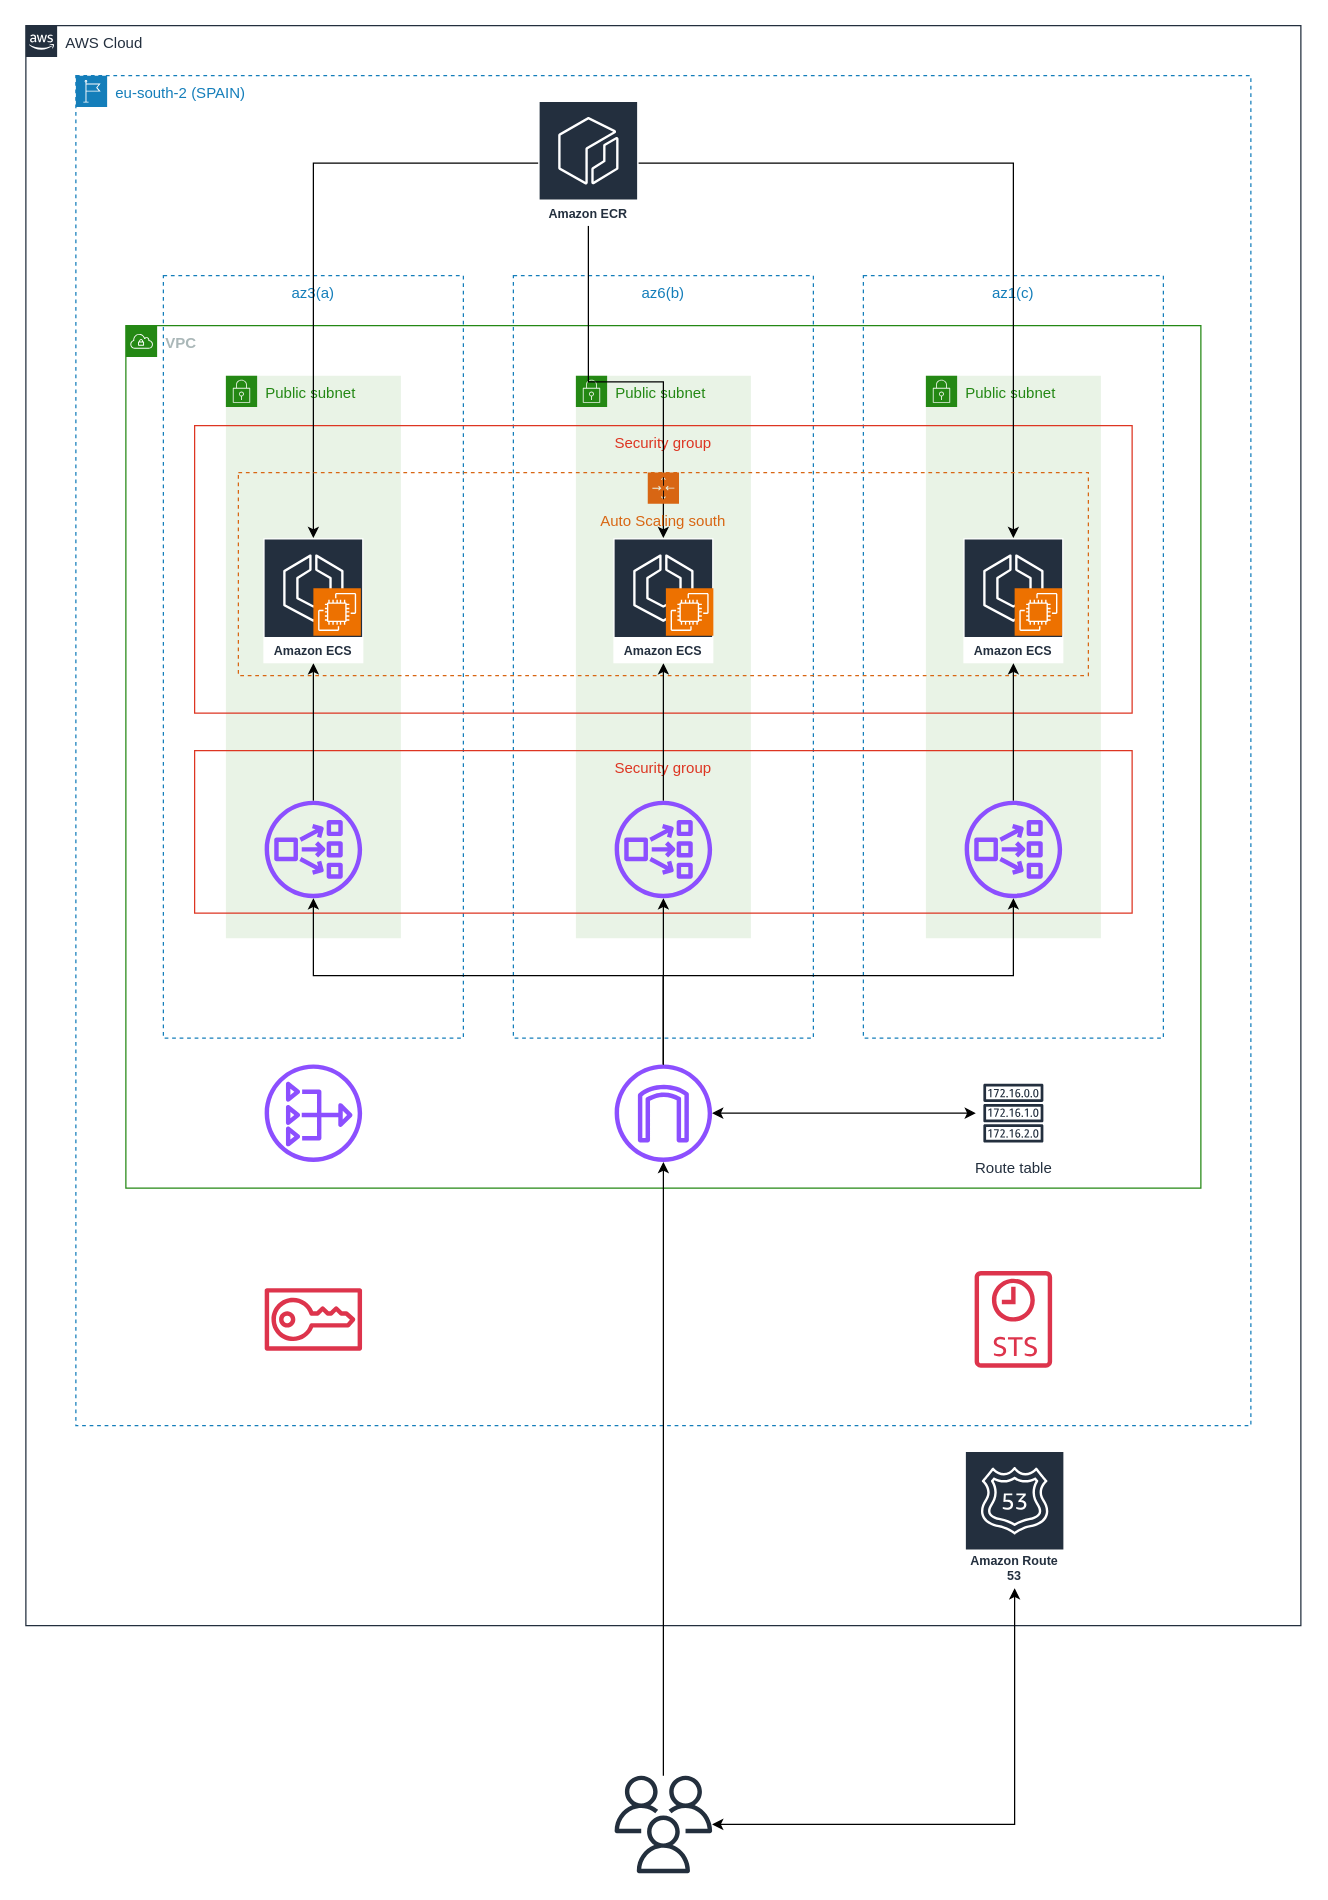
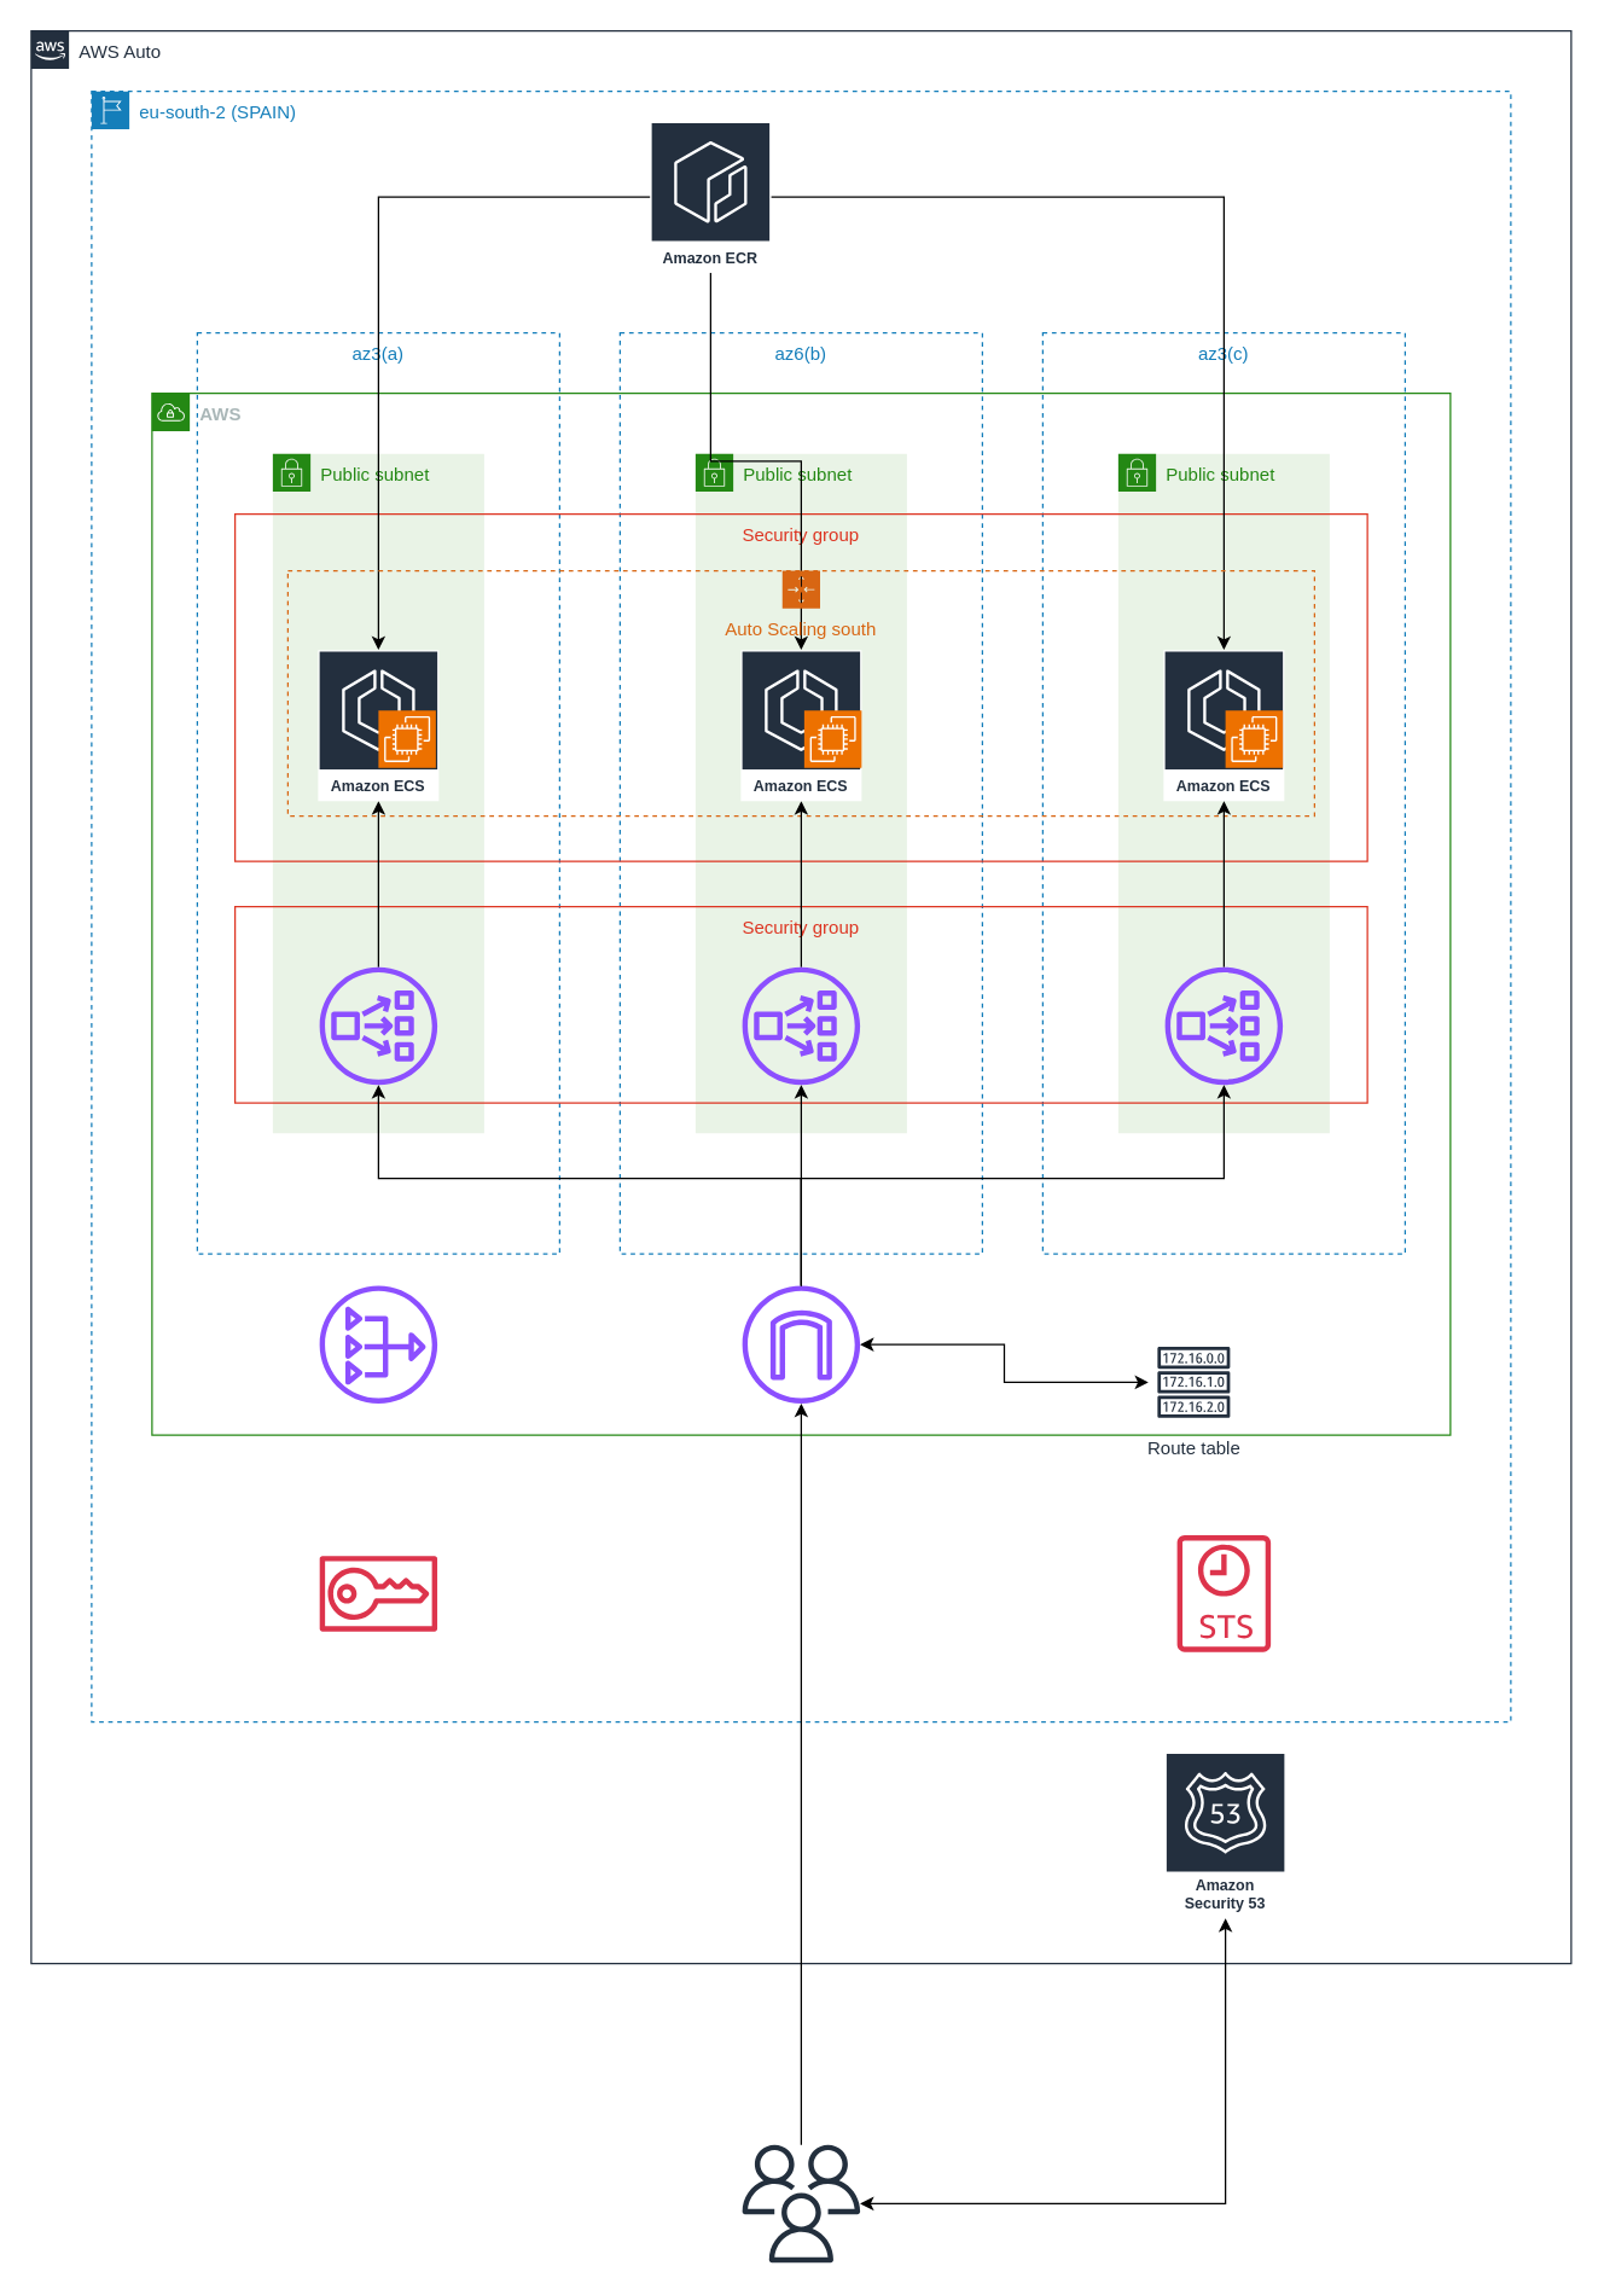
- <mxCell id="2" value="AWS Cloud" style="points=[[0,0],[0.25,0],[0.5,0],[0.75,0],[1,0],[1,0.25],[1,0.5],[1,0.75],[1,1],[0.75,1],[0.5,1],[0.25,1],[0,1],[0,0.75],[0,0.5],[0,0.25]];outlineConnect=0;gradientColor=none;html=1;whiteSpace=wrap;fontSize=12;fontStyle=0;container=1;pointerEvents=0;collapsible=0;recursiveResize=0;shape=mxgraph.aws4.group;grIcon=mxgraph.aws4.group_aws_cloud_alt;strokeColor=#232F3E;fillColor=none;verticalAlign=top;align=left;spacingLeft=30;fontColor=#232F3E;dashed=0;" parent="1" vertex="1"><mxGeometry x="20" y="20" width="1020" height="1280" as="geometry" /></mxCell>
+ <mxCell id="2" value="AWS Auto" style="points=[[0,0],[0.25,0],[0.5,0],[0.75,0],[1,0],[1,0.25],[1,0.5],[1,0.75],[1,1],[0.75,1],[0.5,1],[0.25,1],[0,1],[0,0.75],[0,0.5],[0,0.25]];outlineConnect=0;gradientColor=none;html=1;whiteSpace=wrap;fontSize=12;fontStyle=0;container=1;pointerEvents=0;collapsible=0;recursiveResize=0;shape=mxgraph.aws4.group;grIcon=mxgraph.aws4.group_aws_cloud_alt;strokeColor=#232F3E;fillColor=none;verticalAlign=top;align=left;spacingLeft=30;fontColor=#232F3E;dashed=0;" parent="1" vertex="1"><mxGeometry x="20" y="20" width="1020" height="1280" as="geometry" /></mxCell>
- <mxCell id="6" value="az1(c)" style="fillColor=none;strokeColor=#147EBA;dashed=1;verticalAlign=top;fontStyle=0;fontColor=#147EBA;whiteSpace=wrap;html=1;" parent="3" vertex="1"><mxGeometry x="630" y="160" width="240" height="610" as="geometry" /></mxCell>
+ <mxCell id="6" value="az3(c)" style="fillColor=none;strokeColor=#147EBA;dashed=1;verticalAlign=top;fontStyle=0;fontColor=#147EBA;whiteSpace=wrap;html=1;" parent="3" vertex="1"><mxGeometry x="630" y="160" width="240" height="610" as="geometry" /></mxCell>
- <mxCell id="7" value="&lt;b&gt;VPC&lt;/b&gt;" style="points=[[0,0],[0.25,0],[0.5,0],[0.75,0],[1,0],[1,0.25],[1,0.5],[1,0.75],[1,1],[0.75,1],[0.5,1],[0.25,1],[0,1],[0,0.75],[0,0.5],[0,0.25]];outlineConnect=0;gradientColor=none;html=1;whiteSpace=wrap;fontSize=12;fontStyle=0;container=1;pointerEvents=0;collapsible=0;recursiveResize=0;shape=mxgraph.aws4.group;grIcon=mxgraph.aws4.group_vpc;strokeColor=#248814;fillColor=none;verticalAlign=top;align=left;spacingLeft=30;fontColor=#AAB7B8;dashed=0;" parent="3" vertex="1"><mxGeometry x="40" y="200" width="860" height="690" as="geometry" /></mxCell>
+ <mxCell id="7" value="&lt;b&gt;AWS&lt;/b&gt;" style="points=[[0,0],[0.25,0],[0.5,0],[0.75,0],[1,0],[1,0.25],[1,0.5],[1,0.75],[1,1],[0.75,1],[0.5,1],[0.25,1],[0,1],[0,0.75],[0,0.5],[0,0.25]];outlineConnect=0;gradientColor=none;html=1;whiteSpace=wrap;fontSize=12;fontStyle=0;container=1;pointerEvents=0;collapsible=0;recursiveResize=0;shape=mxgraph.aws4.group;grIcon=mxgraph.aws4.group_vpc;strokeColor=#248814;fillColor=none;verticalAlign=top;align=left;spacingLeft=30;fontColor=#AAB7B8;dashed=0;" parent="3" vertex="1"><mxGeometry x="40" y="200" width="860" height="690" as="geometry" /></mxCell>
- <mxCell id="12" value="Route table" style="sketch=0;outlineConnect=0;fontColor=#232F3E;gradientColor=none;strokeColor=#232F3E;fillColor=#ffffff;dashed=0;verticalLabelPosition=bottom;verticalAlign=top;align=center;html=1;fontSize=12;fontStyle=0;aspect=fixed;shape=mxgraph.aws4.resourceIcon;resIcon=mxgraph.aws4.route_table;" parent="7" vertex="1"><mxGeometry x="680" y="600" width="60" height="60" as="geometry" /></mxCell>
+ <mxCell id="12" value="Route table" style="sketch=0;outlineConnect=0;fontColor=#232F3E;gradientColor=none;strokeColor=#232F3E;fillColor=#ffffff;dashed=0;verticalLabelPosition=bottom;verticalAlign=top;align=center;html=1;fontSize=12;fontStyle=0;aspect=fixed;shape=mxgraph.aws4.resourceIcon;resIcon=mxgraph.aws4.route_table;" parent="7" vertex="1"><mxGeometry x="660" y="625" width="60" height="60" as="geometry" /></mxCell>
- <mxCell id="39" value="Amazon Route 53" style="sketch=0;outlineConnect=0;fontColor=#232F3E;gradientColor=none;strokeColor=#ffffff;fillColor=#232F3E;dashed=0;verticalLabelPosition=middle;verticalAlign=bottom;align=center;html=1;whiteSpace=wrap;fontSize=10;fontStyle=1;spacing=3;shape=mxgraph.aws4.productIcon;prIcon=mxgraph.aws4.route_53;" parent="2" vertex="1"><mxGeometry x="751" y="1140" width="80" height="110" as="geometry" /></mxCell>
+ <mxCell id="39" value="Amazon Security 53" style="sketch=0;outlineConnect=0;fontColor=#232F3E;gradientColor=none;strokeColor=#ffffff;fillColor=#232F3E;dashed=0;verticalLabelPosition=middle;verticalAlign=bottom;align=center;html=1;whiteSpace=wrap;fontSize=10;fontStyle=1;spacing=3;shape=mxgraph.aws4.productIcon;prIcon=mxgraph.aws4.route_53;" parent="2" vertex="1"><mxGeometry x="751" y="1140" width="80" height="110" as="geometry" /></mxCell>
